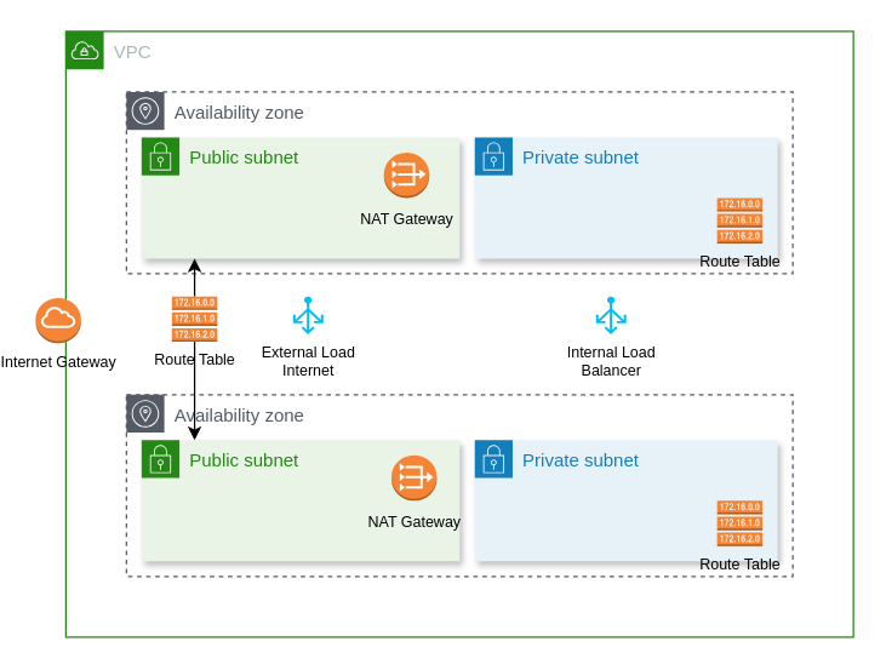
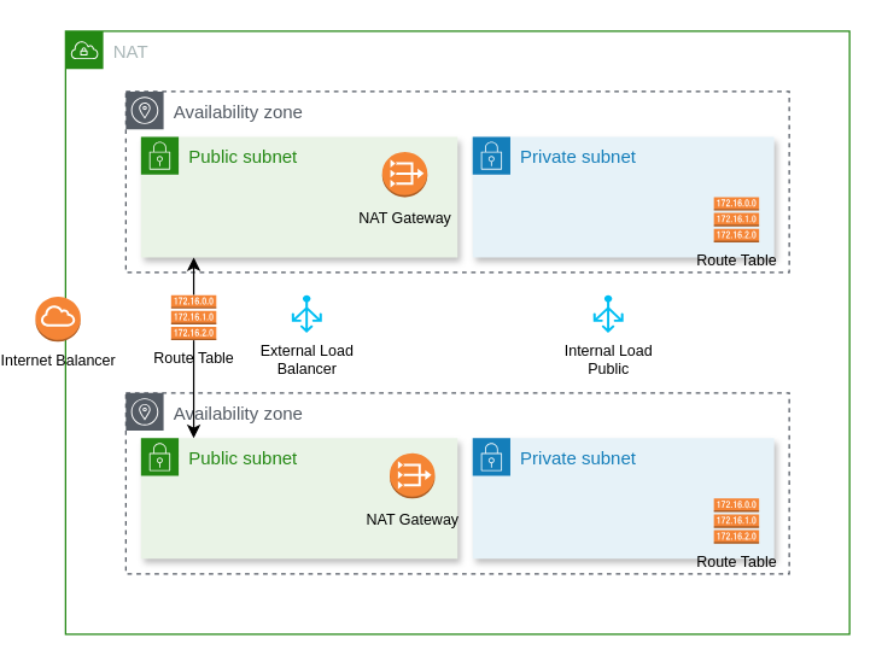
- <mxCell id="2" value="VPC" style="points=[[0,0],[0.25,0],[0.5,0],[0.75,0],[1,0],[1,0.25],[1,0.5],[1,0.75],[1,1],[0.75,1],[0.5,1],[0.25,1],[0,1],[0,0.75],[0,0.5],[0,0.25]];outlineConnect=0;gradientColor=none;html=1;whiteSpace=wrap;fontSize=12;fontStyle=0;container=1;pointerEvents=0;collapsible=0;recursiveResize=0;shape=mxgraph.aws4.group;grIcon=mxgraph.aws4.group_vpc;strokeColor=#248814;fillColor=none;verticalAlign=top;align=left;spacingLeft=30;fontColor=#AAB7B8;dashed=0;" parent="1" vertex="1"><mxGeometry x="40" y="20" width="520" height="400" as="geometry" /></mxCell>
+ <mxCell id="2" value="NAT" style="points=[[0,0],[0.25,0],[0.5,0],[0.75,0],[1,0],[1,0.25],[1,0.5],[1,0.75],[1,1],[0.75,1],[0.5,1],[0.25,1],[0,1],[0,0.75],[0,0.5],[0,0.25]];outlineConnect=0;gradientColor=none;html=1;whiteSpace=wrap;fontSize=12;fontStyle=0;container=1;pointerEvents=0;collapsible=0;recursiveResize=0;shape=mxgraph.aws4.group;grIcon=mxgraph.aws4.group_vpc;strokeColor=#248814;fillColor=none;verticalAlign=top;align=left;spacingLeft=30;fontColor=#AAB7B8;dashed=0;" parent="1" vertex="1"><mxGeometry x="40" y="20" width="520" height="400" as="geometry" /></mxCell>
- <mxCell id="20" value="Internet Gateway" style="outlineConnect=0;dashed=0;verticalLabelPosition=bottom;verticalAlign=top;align=center;html=1;shape=mxgraph.aws3.internet_gateway;fillColor=#F58536;gradientColor=none;fontSize=10;" parent="1" vertex="1"><mxGeometry x="20" y="196" width="30" height="30" as="geometry" /></mxCell>
+ <mxCell id="20" value="Internet Balancer" style="outlineConnect=0;dashed=0;verticalLabelPosition=bottom;verticalAlign=top;align=center;html=1;shape=mxgraph.aws3.internet_gateway;fillColor=#F58536;gradientColor=none;fontSize=10;" parent="1" vertex="1"><mxGeometry x="20" y="196" width="30" height="30" as="geometry" /></mxCell>
- <mxCell id="15" value="External Load &lt;br&gt;Internet" style="verticalLabelPosition=bottom;html=1;verticalAlign=top;align=center;strokeColor=none;fillColor=#00BEF2;shape=mxgraph.azure.load_balancer_generic;pointerEvents=1;fontSize=10;" parent="2" vertex="1"><mxGeometry x="150" y="175" width="20" height="25" as="geometry" /></mxCell>
+ <mxCell id="15" value="External Load &lt;br&gt;Balancer" style="verticalLabelPosition=bottom;html=1;verticalAlign=top;align=center;strokeColor=none;fillColor=#00BEF2;shape=mxgraph.azure.load_balancer_generic;pointerEvents=1;fontSize=10;" parent="2" vertex="1"><mxGeometry x="150" y="175" width="20" height="25" as="geometry" /></mxCell>
- <mxCell id="16" value="Internal Load&lt;br&gt;Balancer" style="verticalLabelPosition=bottom;html=1;verticalAlign=top;align=center;strokeColor=none;fillColor=#00BEF2;shape=mxgraph.azure.load_balancer_generic;pointerEvents=1;fontSize=10;" parent="2" vertex="1"><mxGeometry x="350" y="175" width="20" height="25" as="geometry" /></mxCell>
+ <mxCell id="16" value="Internal Load&lt;br&gt;Public" style="verticalLabelPosition=bottom;html=1;verticalAlign=top;align=center;strokeColor=none;fillColor=#00BEF2;shape=mxgraph.azure.load_balancer_generic;pointerEvents=1;fontSize=10;" parent="2" vertex="1"><mxGeometry x="350" y="175" width="20" height="25" as="geometry" /></mxCell>
